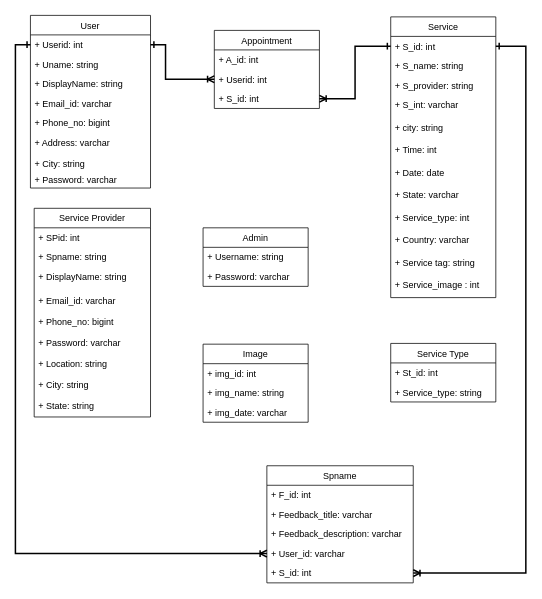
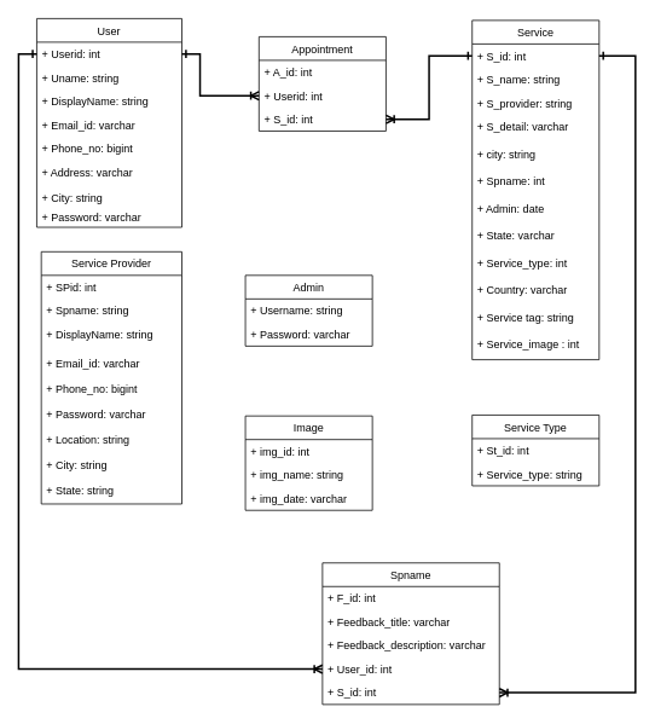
- <mxCell id="25" value="+ S_int: varchar" style="text;strokeColor=none;fillColor=none;align=left;verticalAlign=top;spacingLeft=4;spacingRight=4;overflow=hidden;rotatable=0;points=[[0,0.5],[1,0.5]];portConstraint=eastwest;" parent="21" vertex="1"><mxGeometry y="104" width="140" height="30" as="geometry" /></mxCell>
+ <mxCell id="25" value="+ S_detail: varchar" style="text;strokeColor=none;fillColor=none;align=left;verticalAlign=top;spacingLeft=4;spacingRight=4;overflow=hidden;rotatable=0;points=[[0,0.5],[1,0.5]];portConstraint=eastwest;" parent="21" vertex="1"><mxGeometry y="104" width="140" height="30" as="geometry" /></mxCell>
- <mxCell id="27" value="+ Time: int" style="text;strokeColor=none;fillColor=none;align=left;verticalAlign=top;spacingLeft=4;spacingRight=4;overflow=hidden;rotatable=0;points=[[0,0.5],[1,0.5]];portConstraint=eastwest;" parent="21" vertex="1"><mxGeometry y="164" width="140" height="30" as="geometry" /></mxCell>
+ <mxCell id="27" value="+ Spname: int" style="text;strokeColor=none;fillColor=none;align=left;verticalAlign=top;spacingLeft=4;spacingRight=4;overflow=hidden;rotatable=0;points=[[0,0.5],[1,0.5]];portConstraint=eastwest;" parent="21" vertex="1"><mxGeometry y="164" width="140" height="30" as="geometry" /></mxCell>
- <mxCell id="28" value="+ Date: date" style="text;strokeColor=none;fillColor=none;align=left;verticalAlign=top;spacingLeft=4;spacingRight=4;overflow=hidden;rotatable=0;points=[[0,0.5],[1,0.5]];portConstraint=eastwest;" parent="21" vertex="1"><mxGeometry y="194" width="140" height="30" as="geometry" /></mxCell>
+ <mxCell id="28" value="+ Admin: date" style="text;strokeColor=none;fillColor=none;align=left;verticalAlign=top;spacingLeft=4;spacingRight=4;overflow=hidden;rotatable=0;points=[[0,0.5],[1,0.5]];portConstraint=eastwest;" parent="21" vertex="1"><mxGeometry y="194" width="140" height="30" as="geometry" /></mxCell>
- <mxCell id="54" value="+ User_id: varchar" style="text;strokeColor=none;fillColor=none;align=left;verticalAlign=top;spacingLeft=4;spacingRight=4;overflow=hidden;rotatable=0;points=[[0,0.5],[1,0.5]];portConstraint=eastwest;" vertex="1" parent="50"><mxGeometry y="104" width="195" height="26" as="geometry" /></mxCell>
+ <mxCell id="54" value="+ User_id: int" style="text;strokeColor=none;fillColor=none;align=left;verticalAlign=top;spacingLeft=4;spacingRight=4;overflow=hidden;rotatable=0;points=[[0,0.5],[1,0.5]];portConstraint=eastwest;" vertex="1" parent="50"><mxGeometry y="104" width="195" height="26" as="geometry" /></mxCell>
